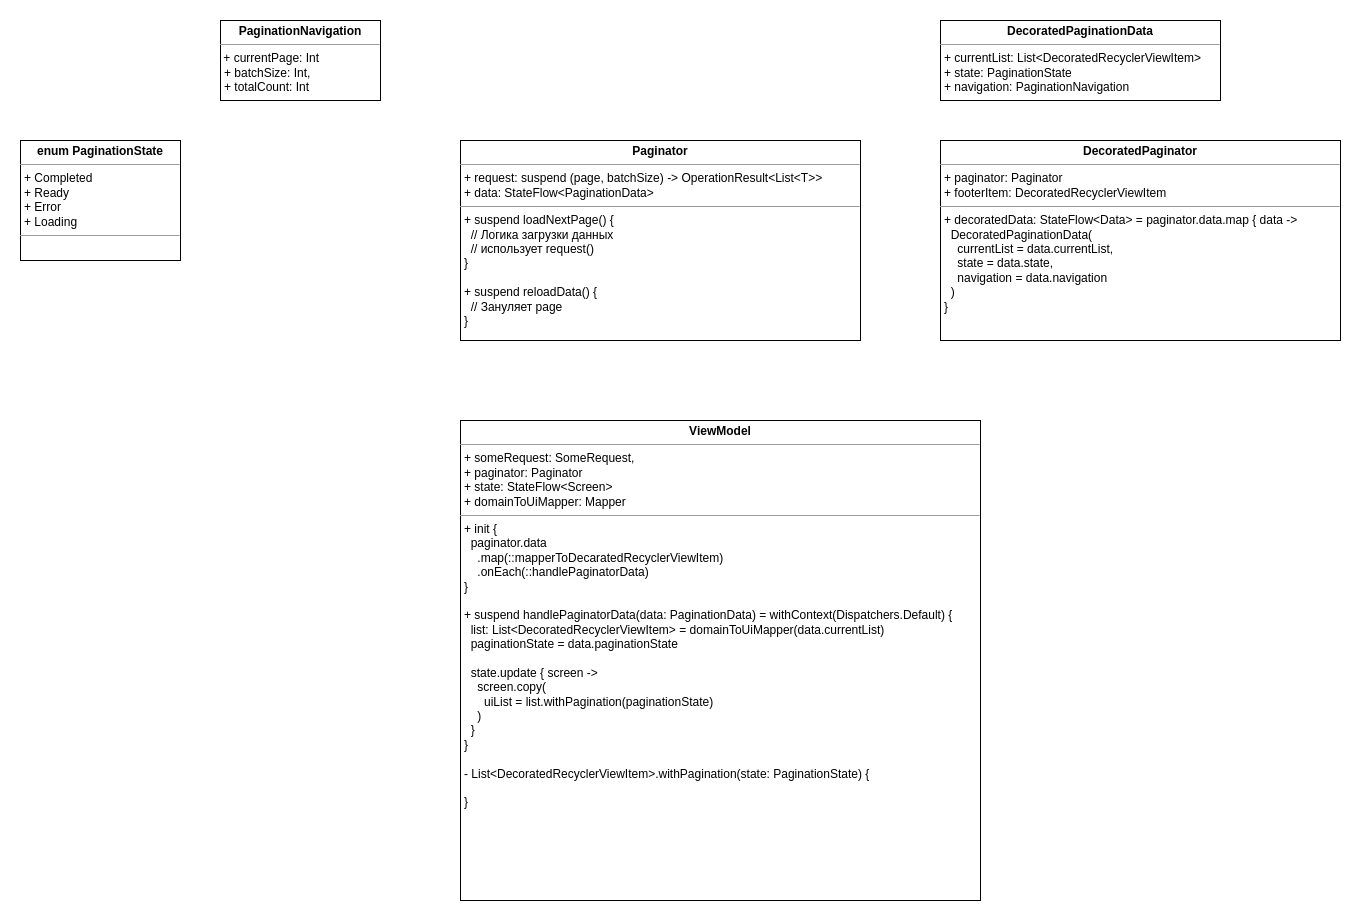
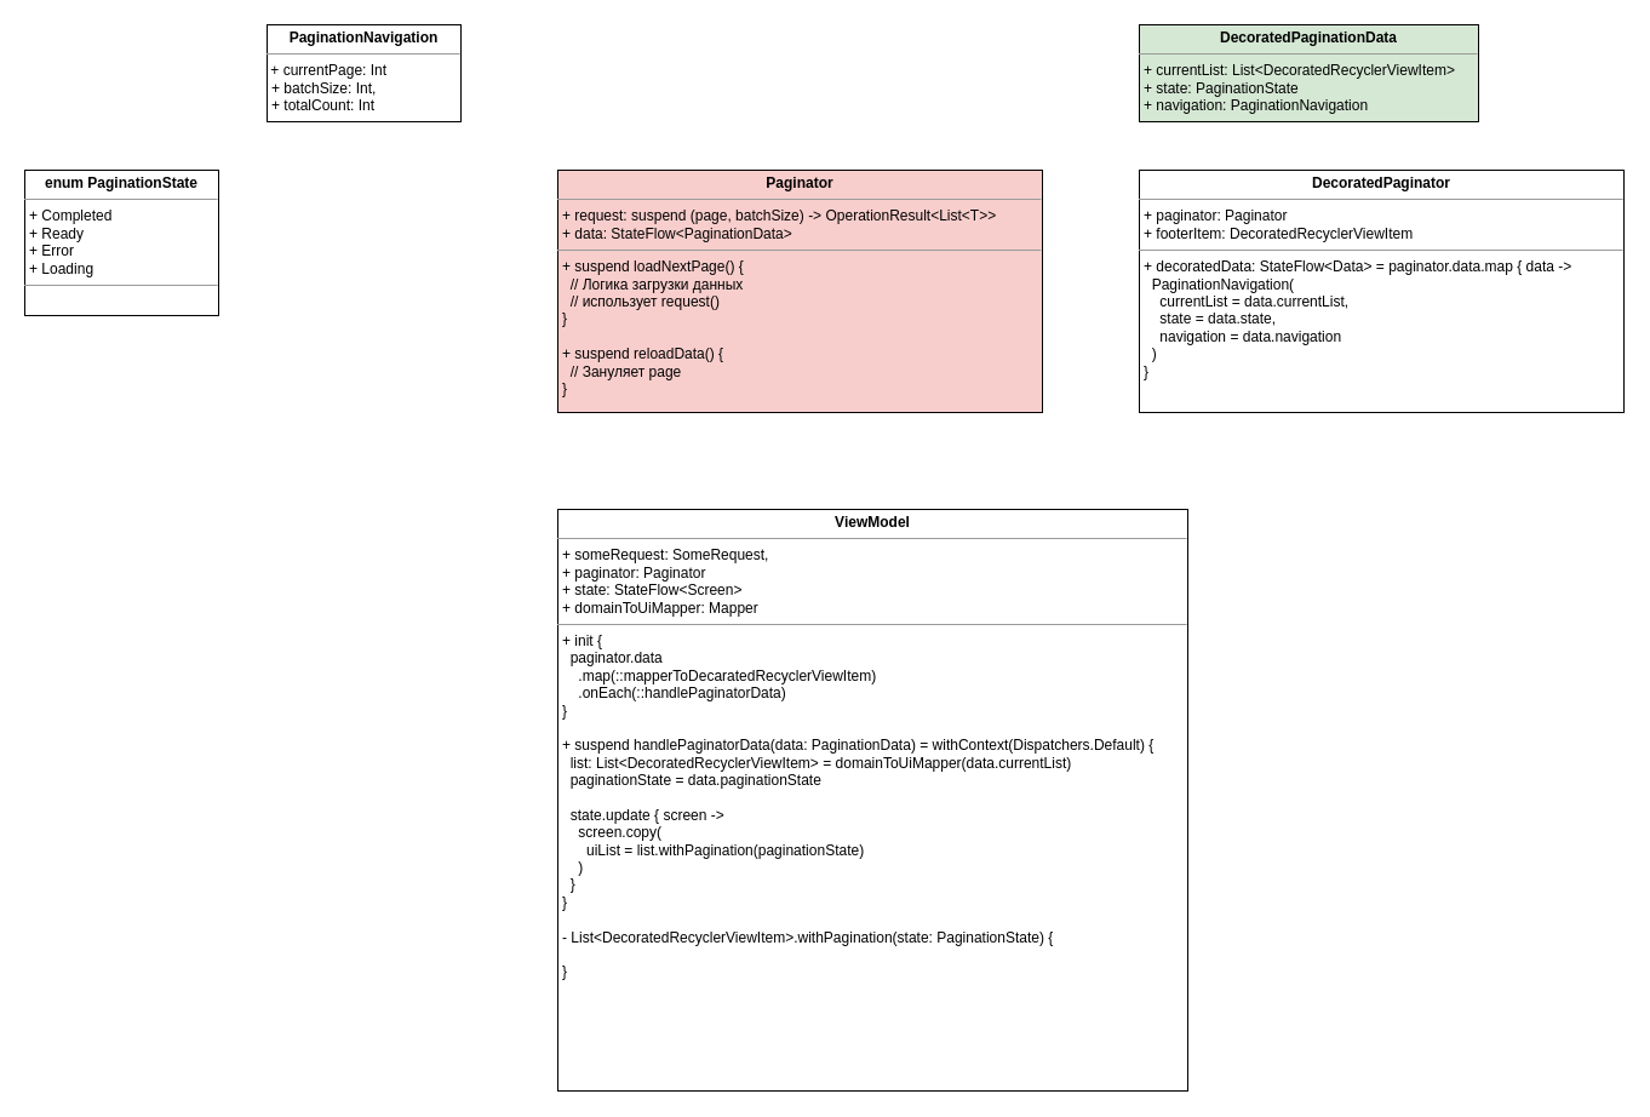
- <mxCell id="7" value="&lt;p style=&quot;margin:0px;margin-top:4px;text-align:center;&quot;&gt;&lt;b&gt;DecoratedPaginationData&lt;/b&gt;&lt;/p&gt;&lt;hr size=&quot;1&quot;&gt;&lt;p style=&quot;margin:0px;margin-left:4px;&quot;&gt;+ currentList: List&amp;lt;DecoratedRecyclerViewItem&amp;gt;&lt;/p&gt;&lt;p style=&quot;margin:0px;margin-left:4px;&quot;&gt;+ state: PaginationState&lt;/p&gt;&lt;p style=&quot;margin:0px;margin-left:4px;&quot;&gt;+ navigation: PaginationNavigation&lt;br&gt;&lt;/p&gt;&lt;hr size=&quot;1&quot;&gt;" style="verticalAlign=top;align=left;overflow=fill;fontSize=12;fontFamily=Helvetica;html=1;whiteSpace=wrap;rounded=0;" vertex="1" parent="1"><mxGeometry x="940" y="20" width="280" height="80" as="geometry" /></mxCell>
+ <mxCell id="7" value="&lt;p style=&quot;margin:0px;margin-top:4px;text-align:center;&quot;&gt;&lt;b&gt;DecoratedPaginationData&lt;/b&gt;&lt;/p&gt;&lt;hr size=&quot;1&quot;&gt;&lt;p style=&quot;margin:0px;margin-left:4px;&quot;&gt;+ currentList: List&amp;lt;DecoratedRecyclerViewItem&amp;gt;&lt;/p&gt;&lt;p style=&quot;margin:0px;margin-left:4px;&quot;&gt;+ state: PaginationState&lt;/p&gt;&lt;p style=&quot;margin:0px;margin-left:4px;&quot;&gt;+ navigation: PaginationNavigation&lt;br&gt;&lt;/p&gt;&lt;hr size=&quot;1&quot;&gt;" style="verticalAlign=top;align=left;overflow=fill;fontSize=12;fontFamily=Helvetica;html=1;whiteSpace=wrap;rounded=0;fillColor=#d5e8d4;" vertex="1" parent="1"><mxGeometry x="940" y="20" width="280" height="80" as="geometry" /></mxCell>
- <mxCell id="6" value="&lt;p style=&quot;margin:0px;margin-top:4px;text-align:center;&quot;&gt;&lt;b&gt;DecoratedPaginator&lt;/b&gt;&lt;/p&gt;&lt;hr size=&quot;1&quot;&gt;&lt;p style=&quot;margin:0px;margin-left:4px;&quot;&gt;+ paginator: Paginator&lt;/p&gt;&lt;p style=&quot;margin:0px;margin-left:4px;&quot;&gt;+ footerItem: DecoratedRecyclerViewItem&lt;br&gt;&lt;/p&gt;&lt;hr size=&quot;1&quot;&gt;&lt;p style=&quot;margin:0px;margin-left:4px;&quot;&gt;+ decoratedData: StateFlow&amp;lt;Data&amp;gt; = paginator.data.map { data -&amp;gt;&lt;br&gt;&lt;/p&gt;&lt;p style=&quot;margin:0px;margin-left:4px;&quot;&gt;&amp;nbsp; DecoratedPaginationData(&lt;/p&gt;&lt;p style=&quot;margin:0px;margin-left:4px;&quot;&gt;&amp;nbsp;&amp;nbsp;&amp;nbsp; currentList = data.currentList,&lt;/p&gt;&lt;p style=&quot;margin:0px;margin-left:4px;&quot;&gt;&amp;nbsp;&amp;nbsp;&amp;nbsp; state = data.state,&lt;/p&gt;&lt;p style=&quot;margin:0px;margin-left:4px;&quot;&gt;&amp;nbsp;&amp;nbsp;&amp;nbsp; navigation = data.navigation&lt;br&gt;&lt;/p&gt;&lt;p style=&quot;margin:0px;margin-left:4px;&quot;&gt;&amp;nbsp; )&lt;br&gt;&lt;/p&gt;&lt;p style=&quot;margin:0px;margin-left:4px;&quot;&gt;}&lt;br&gt;&lt;/p&gt;" style="verticalAlign=top;align=left;overflow=fill;fontSize=12;fontFamily=Helvetica;html=1;whiteSpace=wrap;" vertex="1" parent="1"><mxGeometry x="940" y="140" width="400" height="200" as="geometry" /></mxCell>
+ <mxCell id="6" value="&lt;p style=&quot;margin:0px;margin-top:4px;text-align:center;&quot;&gt;&lt;b&gt;DecoratedPaginator&lt;/b&gt;&lt;/p&gt;&lt;hr size=&quot;1&quot;&gt;&lt;p style=&quot;margin:0px;margin-left:4px;&quot;&gt;+ paginator: Paginator&lt;/p&gt;&lt;p style=&quot;margin:0px;margin-left:4px;&quot;&gt;+ footerItem: DecoratedRecyclerViewItem&lt;br&gt;&lt;/p&gt;&lt;hr size=&quot;1&quot;&gt;&lt;p style=&quot;margin:0px;margin-left:4px;&quot;&gt;+ decoratedData: StateFlow&amp;lt;Data&amp;gt; = paginator.data.map { data -&amp;gt;&lt;br&gt;&lt;/p&gt;&lt;p style=&quot;margin:0px;margin-left:4px;&quot;&gt;&amp;nbsp; PaginationNavigation(&lt;/p&gt;&lt;p style=&quot;margin:0px;margin-left:4px;&quot;&gt;&amp;nbsp;&amp;nbsp;&amp;nbsp; currentList = data.currentList,&lt;/p&gt;&lt;p style=&quot;margin:0px;margin-left:4px;&quot;&gt;&amp;nbsp;&amp;nbsp;&amp;nbsp; state = data.state,&lt;/p&gt;&lt;p style=&quot;margin:0px;margin-left:4px;&quot;&gt;&amp;nbsp;&amp;nbsp;&amp;nbsp; navigation = data.navigation&lt;br&gt;&lt;/p&gt;&lt;p style=&quot;margin:0px;margin-left:4px;&quot;&gt;&amp;nbsp; )&lt;br&gt;&lt;/p&gt;&lt;p style=&quot;margin:0px;margin-left:4px;&quot;&gt;}&lt;br&gt;&lt;/p&gt;" style="verticalAlign=top;align=left;overflow=fill;fontSize=12;fontFamily=Helvetica;html=1;whiteSpace=wrap;" vertex="1" parent="1"><mxGeometry x="940" y="140" width="400" height="200" as="geometry" /></mxCell>
- <mxCell id="3" value="&lt;p style=&quot;margin:0px;margin-top:4px;text-align:center;&quot;&gt;&lt;b&gt;Paginator&lt;/b&gt;&lt;/p&gt;&lt;hr size=&quot;1&quot;&gt;&lt;p style=&quot;margin:0px;margin-left:4px;&quot;&gt;+ request: suspend (page, batchSize) -&amp;gt; OperationResult&amp;lt;List&amp;lt;T&amp;gt;&amp;gt;&lt;br&gt;&lt;/p&gt;&lt;p style=&quot;margin:0px;margin-left:4px;&quot;&gt;+ data: StateFlow&amp;lt;PaginationData&amp;gt;&lt;/p&gt;&lt;hr size=&quot;1&quot;&gt;&lt;p style=&quot;margin:0px;margin-left:4px;&quot;&gt;+ suspend loadNextPage() {&lt;/p&gt;&lt;p style=&quot;margin:0px;margin-left:4px;&quot;&gt;&amp;nbsp; // Логика загрузки данных&lt;/p&gt;&lt;p style=&quot;margin:0px;margin-left:4px;&quot;&gt;&amp;nbsp; // использует request()&lt;br&gt;&lt;/p&gt;&lt;p style=&quot;margin:0px;margin-left:4px;&quot;&gt;}&lt;/p&gt;&lt;p style=&quot;margin:0px;margin-left:4px;&quot;&gt;&lt;br&gt;&lt;/p&gt;&lt;p style=&quot;margin:0px;margin-left:4px;&quot;&gt;+ suspend reloadData() {&lt;/p&gt;&lt;p style=&quot;margin:0px;margin-left:4px;&quot;&gt;&amp;nbsp; // Зануляет page&lt;br&gt;&lt;/p&gt;&lt;p style=&quot;margin:0px;margin-left:4px;&quot;&gt;}&lt;br&gt;&lt;/p&gt;" style="verticalAlign=top;align=left;overflow=fill;fontSize=12;fontFamily=Helvetica;html=1;whiteSpace=wrap;rounded=0;" vertex="1" parent="1"><mxGeometry x="460" y="140" width="400" height="200" as="geometry" /></mxCell>
+ <mxCell id="3" value="&lt;p style=&quot;margin:0px;margin-top:4px;text-align:center;&quot;&gt;&lt;b&gt;Paginator&lt;/b&gt;&lt;/p&gt;&lt;hr size=&quot;1&quot;&gt;&lt;p style=&quot;margin:0px;margin-left:4px;&quot;&gt;+ request: suspend (page, batchSize) -&amp;gt; OperationResult&amp;lt;List&amp;lt;T&amp;gt;&amp;gt;&lt;br&gt;&lt;/p&gt;&lt;p style=&quot;margin:0px;margin-left:4px;&quot;&gt;+ data: StateFlow&amp;lt;PaginationData&amp;gt;&lt;/p&gt;&lt;hr size=&quot;1&quot;&gt;&lt;p style=&quot;margin:0px;margin-left:4px;&quot;&gt;+ suspend loadNextPage() {&lt;/p&gt;&lt;p style=&quot;margin:0px;margin-left:4px;&quot;&gt;&amp;nbsp; // Логика загрузки данных&lt;/p&gt;&lt;p style=&quot;margin:0px;margin-left:4px;&quot;&gt;&amp;nbsp; // использует request()&lt;br&gt;&lt;/p&gt;&lt;p style=&quot;margin:0px;margin-left:4px;&quot;&gt;}&lt;/p&gt;&lt;p style=&quot;margin:0px;margin-left:4px;&quot;&gt;&lt;br&gt;&lt;/p&gt;&lt;p style=&quot;margin:0px;margin-left:4px;&quot;&gt;+ suspend reloadData() {&lt;/p&gt;&lt;p style=&quot;margin:0px;margin-left:4px;&quot;&gt;&amp;nbsp; // Зануляет page&lt;br&gt;&lt;/p&gt;&lt;p style=&quot;margin:0px;margin-left:4px;&quot;&gt;}&lt;br&gt;&lt;/p&gt;" style="verticalAlign=top;align=left;overflow=fill;fontSize=12;fontFamily=Helvetica;html=1;whiteSpace=wrap;rounded=0;fillColor=#f8cecc;" vertex="1" parent="1"><mxGeometry x="460" y="140" width="400" height="200" as="geometry" /></mxCell>
